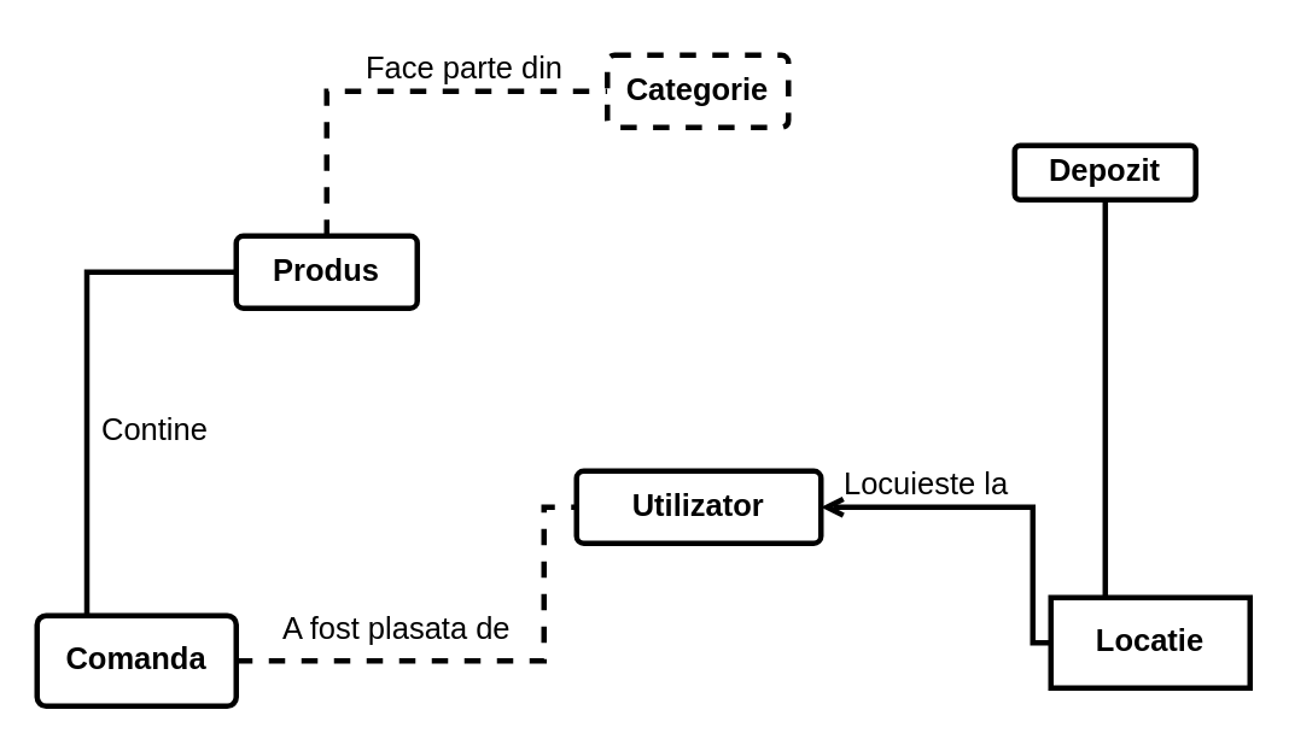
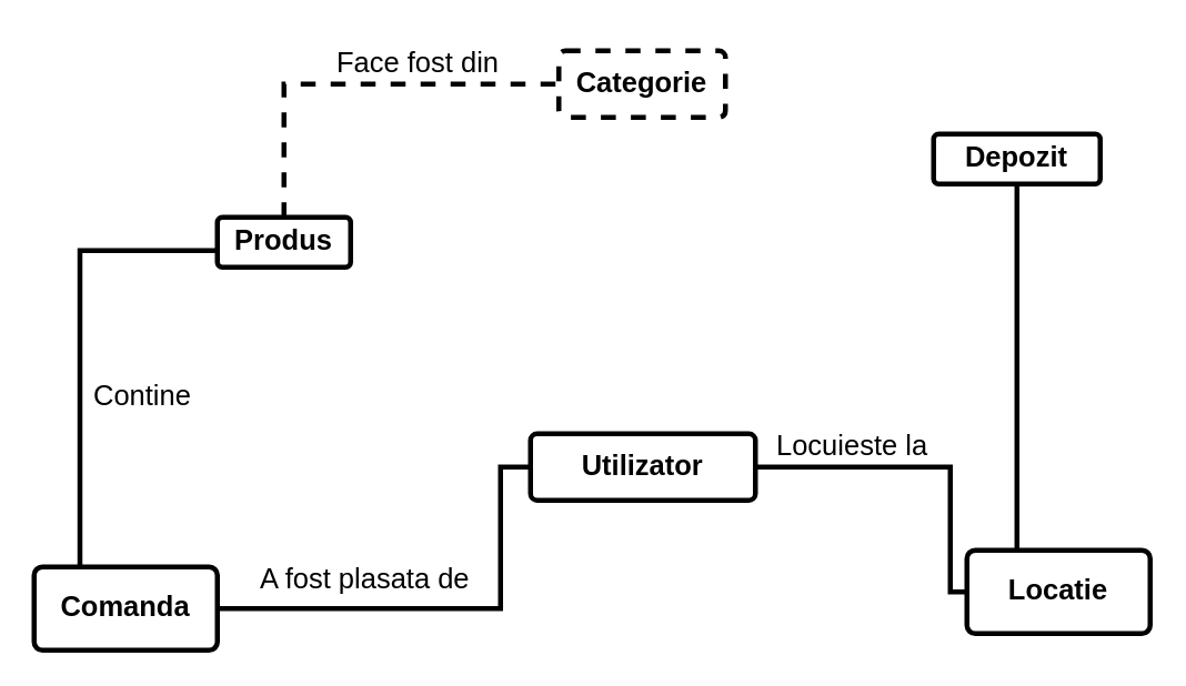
- <mxCell id="15" value="Face parte din" style="text;strokeColor=none;fillColor=none;spacingLeft=4;spacingRight=4;overflow=hidden;rotatable=0;points=[[0,0.5],[1,0.5]];portConstraint=eastwest;fontSize=17;fontStyle=0;strokeWidth=3;" vertex="1" parent="1"><mxGeometry x="196" y="20" width="122" height="30" as="geometry" /></mxCell>
+ <mxCell id="15" value="Face fost din" style="text;strokeColor=none;fillColor=none;spacingLeft=4;spacingRight=4;overflow=hidden;rotatable=0;points=[[0,0.5],[1,0.5]];portConstraint=eastwest;fontSize=17;fontStyle=0;strokeWidth=3;" vertex="1" parent="1"><mxGeometry x="196" y="20" width="122" height="30" as="geometry" /></mxCell>
- <mxCell id="9" value="&lt;b&gt;&lt;font style=&quot;font-size: 17px&quot;&gt;Produs&lt;/font&gt;&lt;/b&gt;" style="rounded=1;arcSize=10;whiteSpace=wrap;html=1;align=center;strokeWidth=3;" vertex="1" parent="1"><mxGeometry x="130" y="130" width="100" height="40" as="geometry" /></mxCell>
+ <mxCell id="9" value="&lt;b&gt;&lt;font style=&quot;font-size: 17px&quot;&gt;Produs&lt;/font&gt;&lt;/b&gt;" style="rounded=1;arcSize=10;whiteSpace=wrap;html=1;align=center;strokeWidth=3;" vertex="1" parent="1"><mxGeometry x="130" y="130" width="80" height="30" as="geometry" /></mxCell>
- <mxCell id="10" style="edgeStyle=orthogonalEdgeStyle;rounded=0;orthogonalLoop=1;jettySize=auto;html=1;entryX=1;entryY=0.5;entryDx=0;entryDy=0;endArrow=open;endFill=0;strokeWidth=3;" edge="1" parent="1" source="11" target="2"><mxGeometry relative="1" as="geometry"><Array as="points"><mxPoint x="570" y="355" /><mxPoint x="570" y="280" /></Array></mxGeometry></mxCell>
+ <mxCell id="10" style="edgeStyle=orthogonalEdgeStyle;rounded=0;orthogonalLoop=1;jettySize=auto;html=1;entryX=1;entryY=0.5;entryDx=0;entryDy=0;endArrow=none;endFill=0;strokeWidth=3;" edge="1" parent="1" source="11" target="2"><mxGeometry relative="1" as="geometry"><Array as="points"><mxPoint x="570" y="355" /><mxPoint x="570" y="280" /></Array></mxGeometry></mxCell>
- <mxCell id="11" value="&lt;b&gt;&lt;font style=&quot;font-size: 17px&quot;&gt;Locatie&lt;/font&gt;&lt;/b&gt;" style="arcSize=10;whiteSpace=wrap;html=1;align=center;strokeWidth=3;rounded=0;" vertex="1" parent="1"><mxGeometry x="580" y="330" width="110" height="50" as="geometry" /></mxCell>
+ <mxCell id="11" value="&lt;b&gt;&lt;font style=&quot;font-size: 17px&quot;&gt;Locatie&lt;/font&gt;&lt;/b&gt;" style="rounded=1;arcSize=10;whiteSpace=wrap;html=1;align=center;strokeWidth=3;" vertex="1" parent="1"><mxGeometry x="580" y="330" width="110" height="50" as="geometry" /></mxCell>
- <mxCell id="3" style="edgeStyle=orthogonalEdgeStyle;rounded=0;orthogonalLoop=1;jettySize=auto;html=1;entryX=0;entryY=0.5;entryDx=0;entryDy=0;endArrow=none;endFill=0;strokeWidth=3;dashed=1;" edge="1" parent="1" source="4" target="2"><mxGeometry relative="1" as="geometry"><Array as="points"><mxPoint x="300" y="365" /><mxPoint x="300" y="280" /></Array></mxGeometry></mxCell>
+ <mxCell id="3" style="edgeStyle=orthogonalEdgeStyle;rounded=0;orthogonalLoop=1;jettySize=auto;html=1;entryX=0;entryY=0.5;entryDx=0;entryDy=0;endArrow=none;endFill=0;strokeWidth=3;" edge="1" parent="1" source="4" target="2"><mxGeometry relative="1" as="geometry"><Array as="points"><mxPoint x="300" y="365" /><mxPoint x="300" y="280" /></Array></mxGeometry></mxCell>
